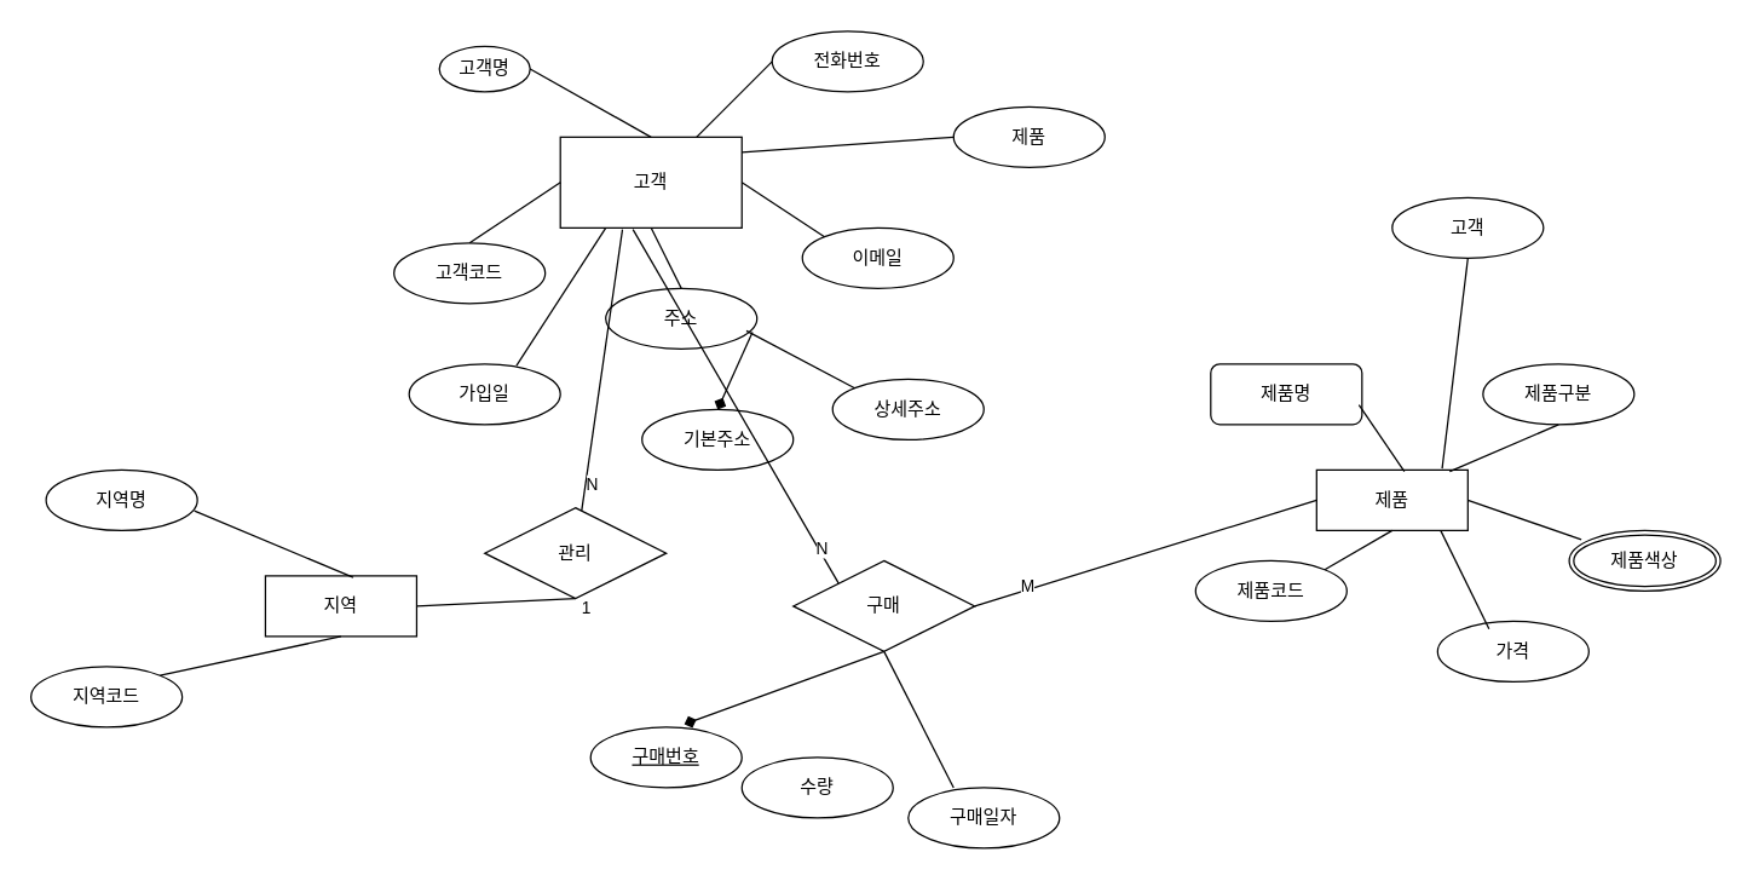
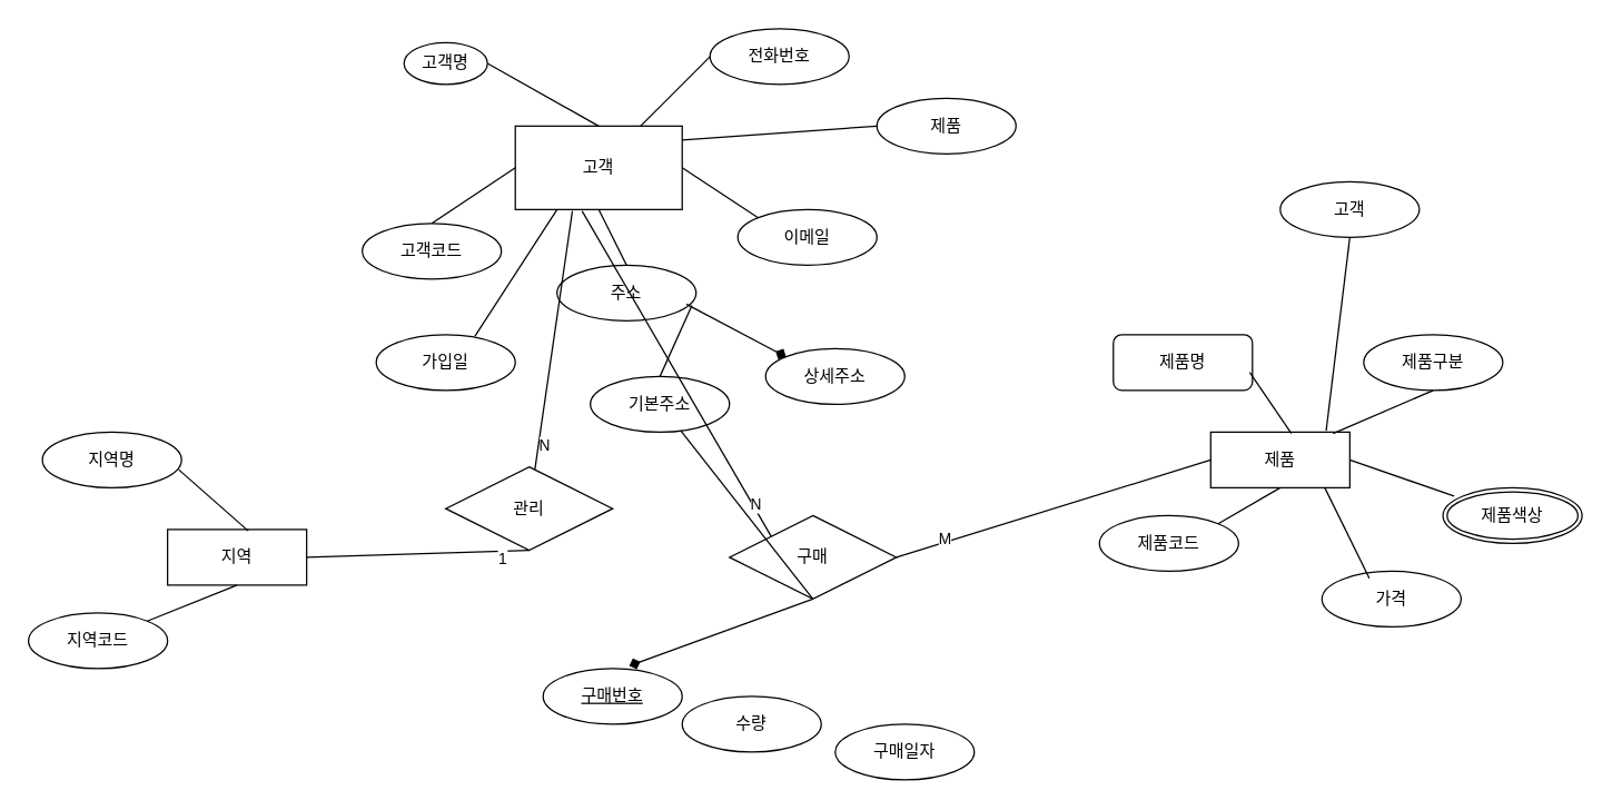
- <mxCell id="17" value="" style="endArrow=none;html=1;rounded=0;entryX=0;entryY=0;entryDx=0;entryDy=0;exitX=0.93;exitY=0.7;exitDx=0;exitDy=0;exitPerimeter=0;" edge="1" parent="1" source="9" target="16"><mxGeometry relative="1" as="geometry"><mxPoint x="440" y="160" as="sourcePoint" /><mxPoint x="450" y="200" as="targetPoint" /></mxGeometry></mxCell>
+ <mxCell id="17" value="" style="endArrow=diamond;html=1;rounded=0;entryX=0;entryY=0;entryDx=0;entryDy=0;exitX=0.93;exitY=0.7;exitDx=0;exitDy=0;exitPerimeter=0;" edge="1" parent="1" source="9" target="16"><mxGeometry relative="1" as="geometry"><mxPoint x="440" y="160" as="sourcePoint" /><mxPoint x="450" y="200" as="targetPoint" /></mxGeometry></mxCell>
- <mxCell id="18" value="" style="endArrow=diamond;html=1;rounded=0;entryX=0.5;entryY=0;entryDx=0;entryDy=0;exitX=0.97;exitY=0.725;exitDx=0;exitDy=0;exitPerimeter=0;" edge="1" parent="1" source="9" target="15"><mxGeometry relative="1" as="geometry"><mxPoint x="493" y="228" as="sourcePoint" /><mxPoint x="575" y="266" as="targetPoint" /></mxGeometry></mxCell>
+ <mxCell id="18" value="" style="endArrow=none;html=1;rounded=0;entryX=0.5;entryY=0;entryDx=0;entryDy=0;exitX=0.97;exitY=0.725;exitDx=0;exitDy=0;exitPerimeter=0;" edge="1" parent="1" source="9" target="15"><mxGeometry relative="1" as="geometry"><mxPoint x="493" y="228" as="sourcePoint" /><mxPoint x="575" y="266" as="targetPoint" /></mxGeometry></mxCell>
- <mxCell id="19" value="지역" style="whiteSpace=wrap;html=1;align=center;" vertex="1" parent="1"><mxGeometry x="175" y="380" width="100" height="40" as="geometry" /></mxCell>
+ <mxCell id="19" value="지역" style="whiteSpace=wrap;html=1;align=center;" vertex="1" parent="1"><mxGeometry x="120" y="380" width="100" height="40" as="geometry" /></mxCell>
- <mxCell id="49" value="" style="endArrow=none;html=1;rounded=0;exitX=0.5;exitY=1;exitDx=0;exitDy=0;entryX=0.3;entryY=0;entryDx=0;entryDy=0;entryPerimeter=0;" edge="1" parent="1" source="44" target="47"><mxGeometry relative="1" as="geometry"><mxPoint x="500" y="450" as="sourcePoint" /><mxPoint x="539" y="514" as="targetPoint" /></mxGeometry></mxCell>
+ <mxCell id="49" value="" style="endArrow=none;html=1;rounded=0;exitX=0.5;exitY=1;exitDx=0;exitDy=0;" edge="1" parent="1" source="44" target="15"><mxGeometry relative="1" as="geometry"><mxPoint x="500" y="450" as="sourcePoint" /><mxPoint x="539" y="514" as="targetPoint" /></mxGeometry></mxCell>
